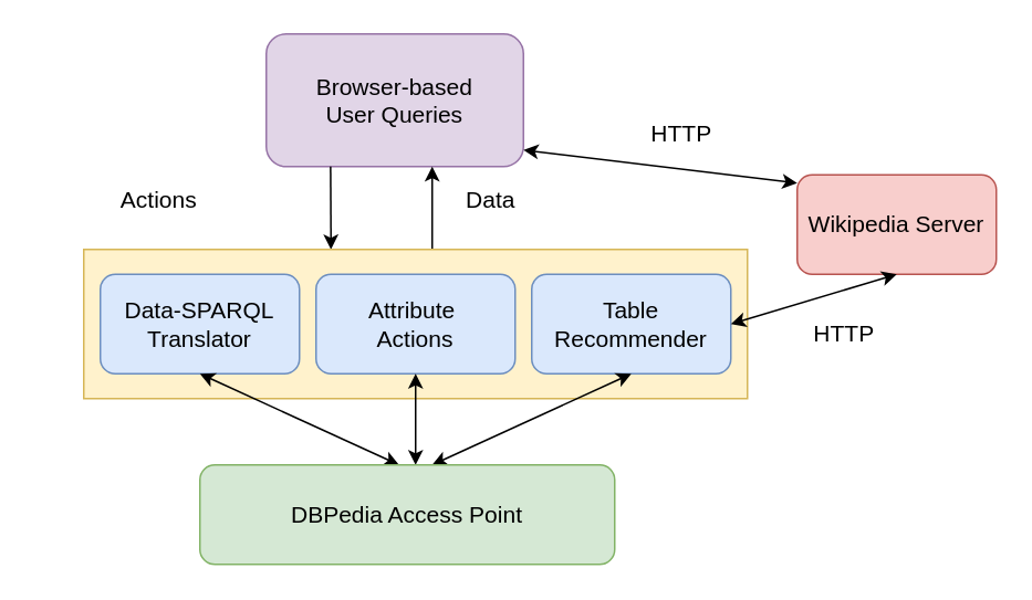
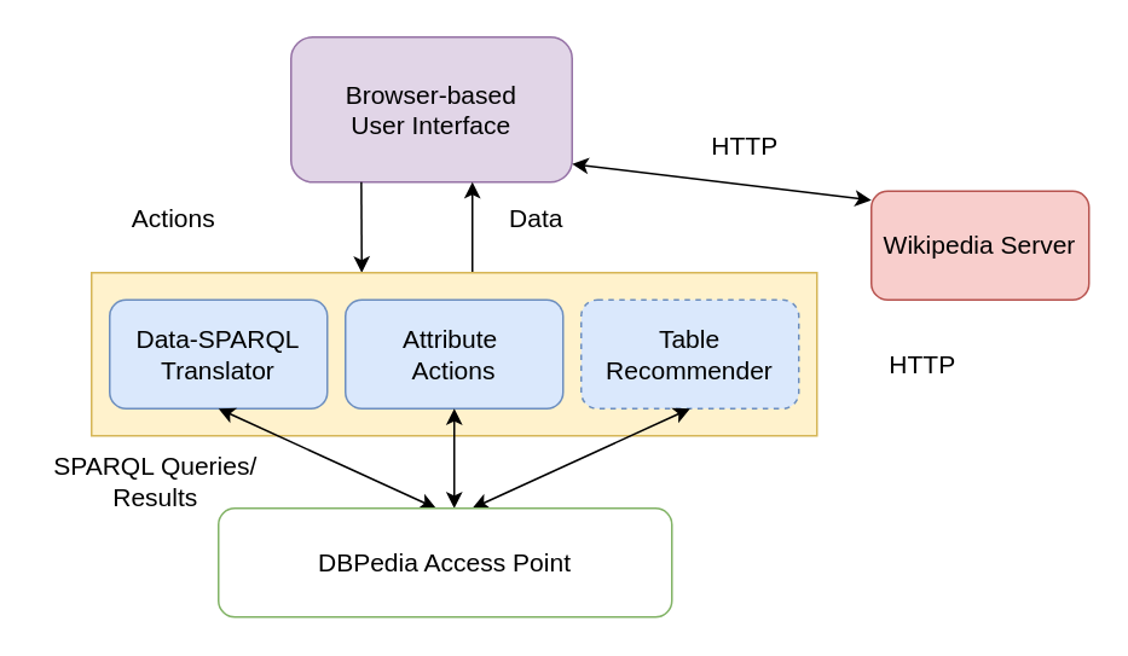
- <mxCell id="2" value="&lt;font style=&quot;font-size: 14px&quot;&gt;Browser-based &lt;br&gt;User Queries&lt;/font&gt;" style="rounded=1;whiteSpace=wrap;html=1;fillColor=#e1d5e7;strokeColor=#9673a6;" vertex="1" parent="1"><mxGeometry x="160" y="20" width="155" height="80" as="geometry" /></mxCell>
+ <mxCell id="2" value="&lt;font style=&quot;font-size: 14px&quot;&gt;Browser-based &lt;br&gt;User Interface&lt;/font&gt;" style="rounded=1;whiteSpace=wrap;html=1;fillColor=#e1d5e7;strokeColor=#9673a6;" vertex="1" parent="1"><mxGeometry x="160" y="20" width="155" height="80" as="geometry" /></mxCell>
- <mxCell id="14" value="" style="endArrow=classic;startArrow=classic;html=1;entryX=0.5;entryY=1;entryDx=0;entryDy=0;exitX=1;exitY=0.5;exitDx=0;exitDy=0;" edge="1" parent="1" source="13" target="5"><mxGeometry width="50" height="50" relative="1" as="geometry"><mxPoint x="290" y="180" as="sourcePoint" /><mxPoint x="340" y="130" as="targetPoint" /></mxGeometry></mxCell>
- <mxCell id="13" value="&lt;font style=&quot;font-size: 14px&quot;&gt;Table&lt;br&gt;Recommender&lt;/font&gt;" style="rounded=1;whiteSpace=wrap;html=1;fillColor=#dae8fc;strokeColor=#6c8ebf;" vertex="1" parent="1"><mxGeometry x="320" y="165" width="120" height="60" as="geometry" /></mxCell>
+ <mxCell id="13" value="&lt;font style=&quot;font-size: 14px&quot;&gt;Table&lt;br&gt;Recommender&lt;/font&gt;" style="rounded=1;whiteSpace=wrap;html=1;fillColor=#dae8fc;strokeColor=#6c8ebf;dashed=1;" vertex="1" parent="1"><mxGeometry x="320" y="165" width="120" height="60" as="geometry" /></mxCell>
+ <mxCell id="19" value="&lt;font style=&quot;font-size: 14px&quot;&gt;SPARQL Queries/&lt;br&gt;Results&lt;/font&gt;" style="text;html=1;align=center;verticalAlign=middle;resizable=0;points=[];autosize=1;" vertex="1" parent="1"><mxGeometry x="20" y="250" width="130" height="30" as="geometry" /></mxCell>
- <mxCell id="20" value="&lt;font style=&quot;font-size: 14px&quot;&gt;DBPedia Access Point&lt;/font&gt;" style="rounded=1;whiteSpace=wrap;html=1;fillColor=#d5e8d4;strokeColor=#82b366;" vertex="1" parent="1"><mxGeometry x="120" y="280" width="250" height="60" as="geometry" /></mxCell>
+ <mxCell id="20" value="&lt;font style=&quot;font-size: 14px&quot;&gt;DBPedia Access Point&lt;/font&gt;" style="rounded=1;whiteSpace=wrap;html=1;fillColor=#ffffff;strokeColor=#82b366;" vertex="1" parent="1"><mxGeometry x="120" y="280" width="250" height="60" as="geometry" /></mxCell>
